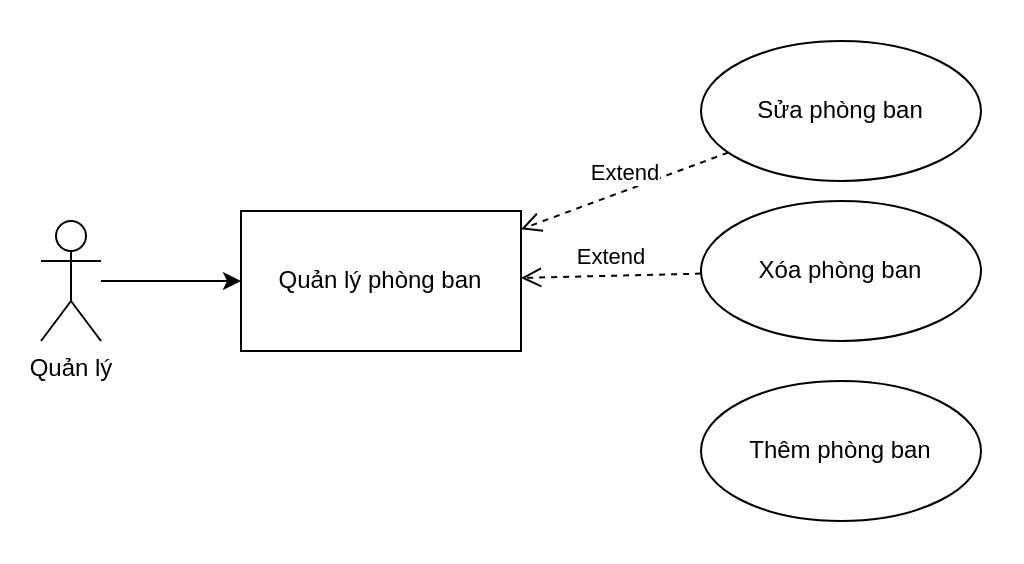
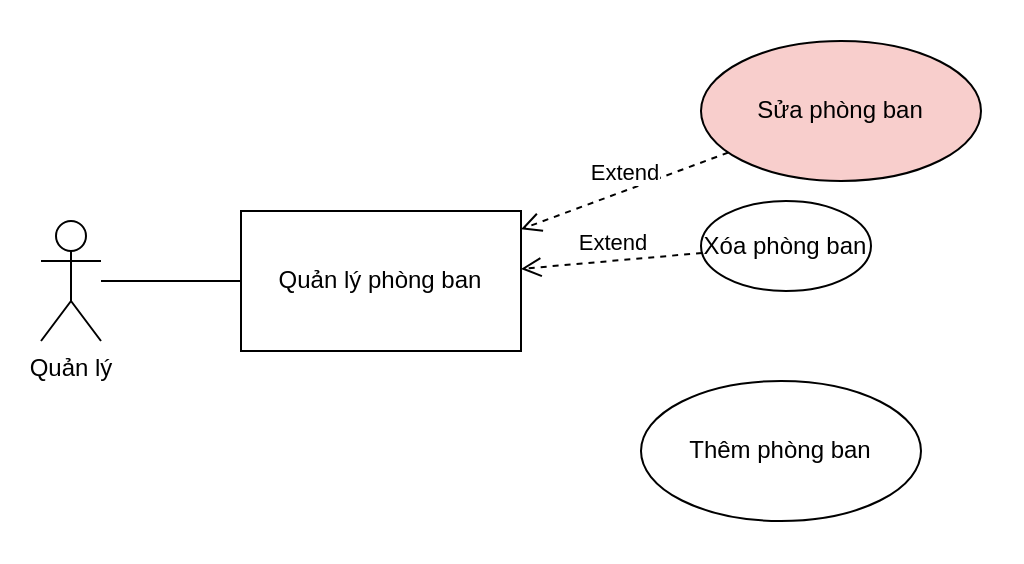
- <mxCell id="7" value="Sửa phòng ban" style="ellipse;whiteSpace=wrap;html=1;" vertex="1" parent="1"><mxGeometry x="350" y="20" width="140" height="70" as="geometry" /></mxCell>
+ <mxCell id="7" value="Sửa phòng ban" style="ellipse;whiteSpace=wrap;html=1;fillColor=#f8cecc;" vertex="1" parent="1"><mxGeometry x="350" y="20" width="140" height="70" as="geometry" /></mxCell>
- <mxCell id="8" value="Xóa phòng ban" style="ellipse;whiteSpace=wrap;html=1;" vertex="1" parent="1"><mxGeometry x="350" y="100" width="140" height="70" as="geometry" /></mxCell>
+ <mxCell id="8" value="Xóa phòng ban" style="ellipse;whiteSpace=wrap;html=1;" vertex="1" parent="1"><mxGeometry x="350" y="100" width="85" height="45" as="geometry" /></mxCell>
- <mxCell id="2" style="edgeStyle=orthogonalEdgeStyle;rounded=0;orthogonalLoop=1;jettySize=auto;html=1;" edge="1" parent="1" source="3" target="4"><mxGeometry relative="1" as="geometry" /></mxCell>
+ <mxCell id="2" style="edgeStyle=orthogonalEdgeStyle;rounded=0;orthogonalLoop=1;jettySize=auto;html=1;endArrow=none;" edge="1" parent="1" source="3" target="4"><mxGeometry relative="1" as="geometry" /></mxCell>
- <mxCell id="9" value="Thêm phòng ban" style="ellipse;whiteSpace=wrap;html=1;" vertex="1" parent="1"><mxGeometry x="350" y="190" width="140" height="70" as="geometry" /></mxCell>
+ <mxCell id="9" value="Thêm phòng ban" style="ellipse;whiteSpace=wrap;html=1;" vertex="1" parent="1"><mxGeometry x="320" y="190" width="140" height="70" as="geometry" /></mxCell>
